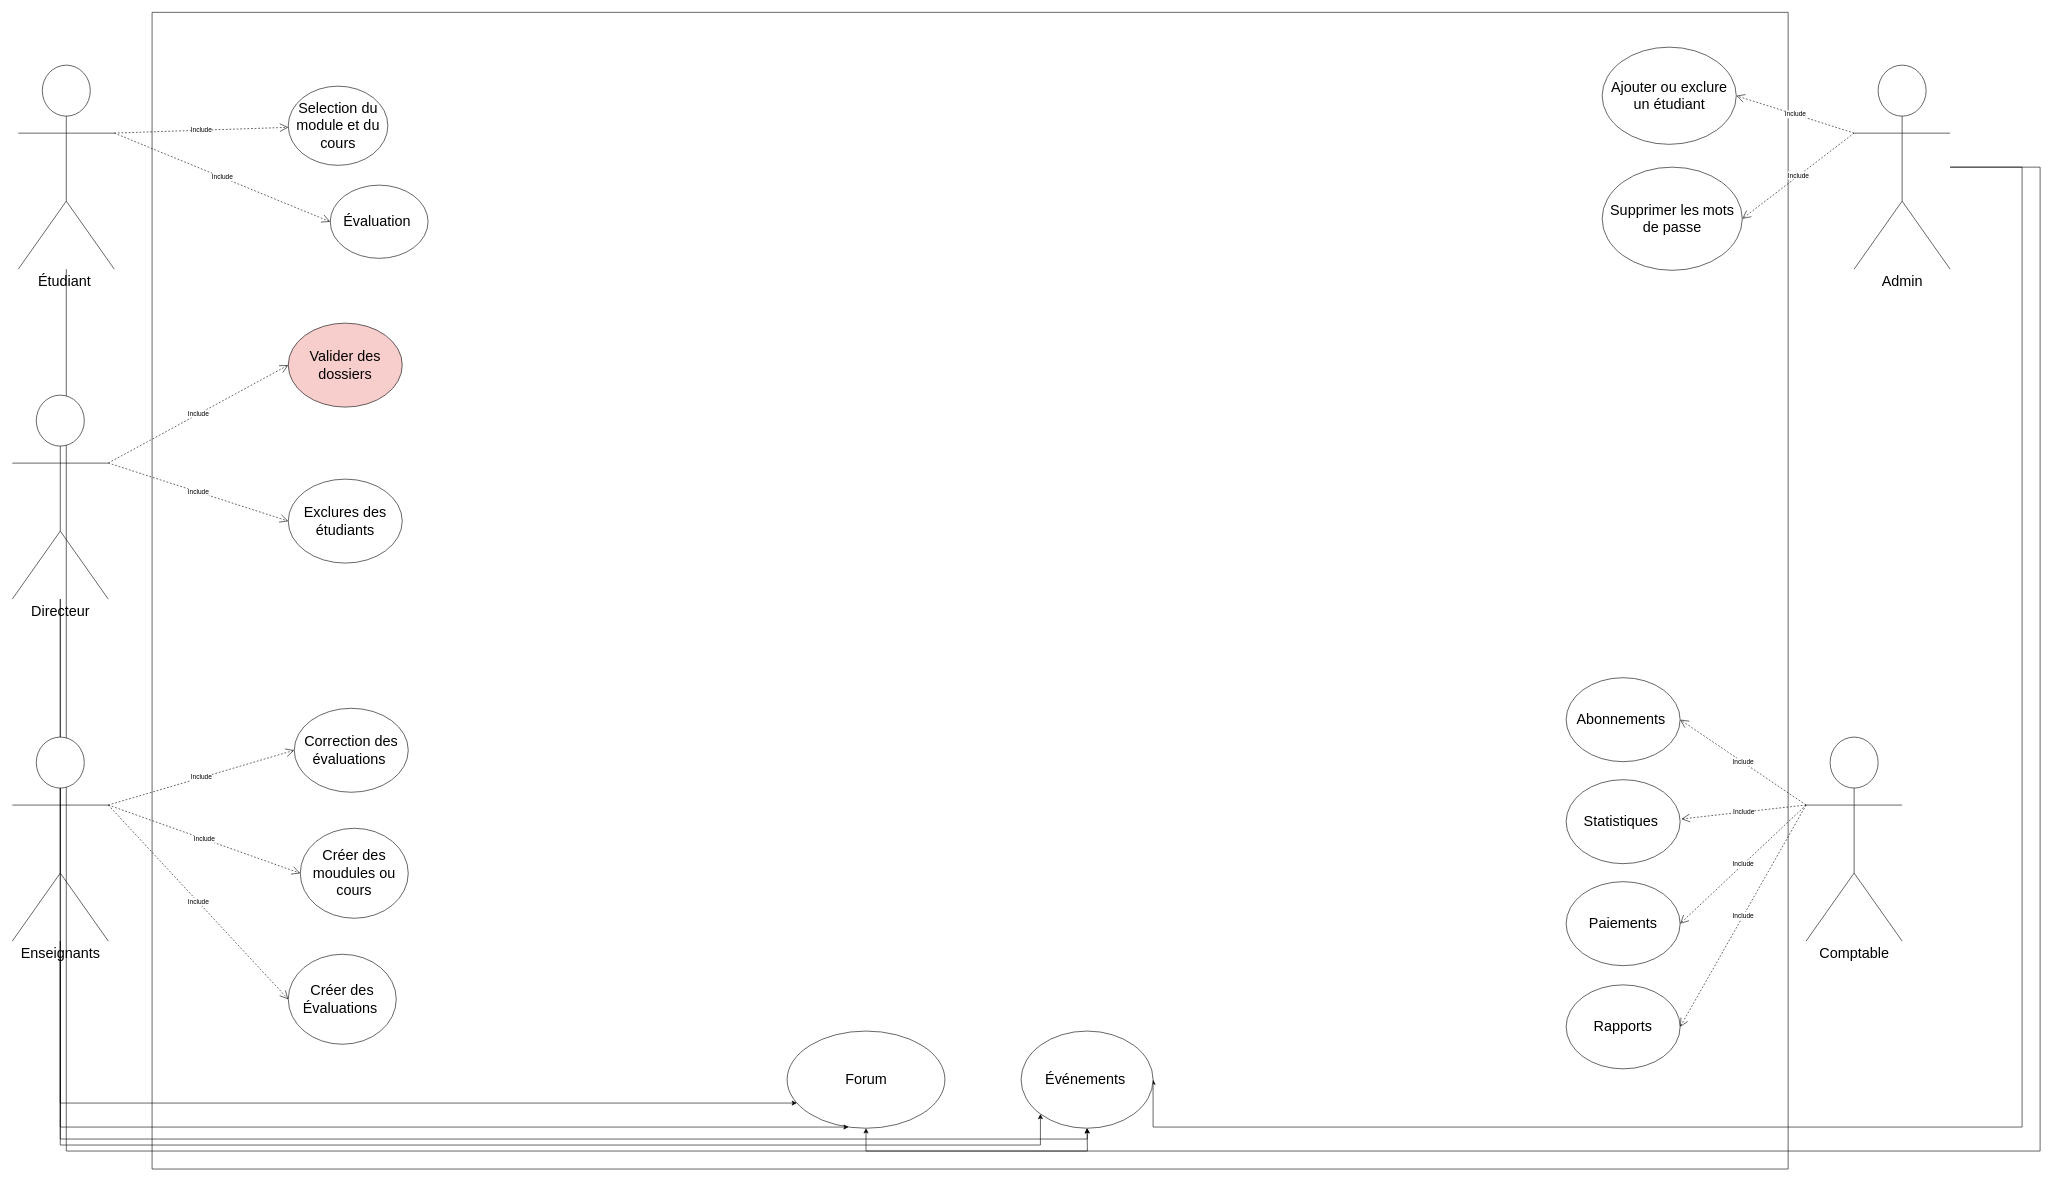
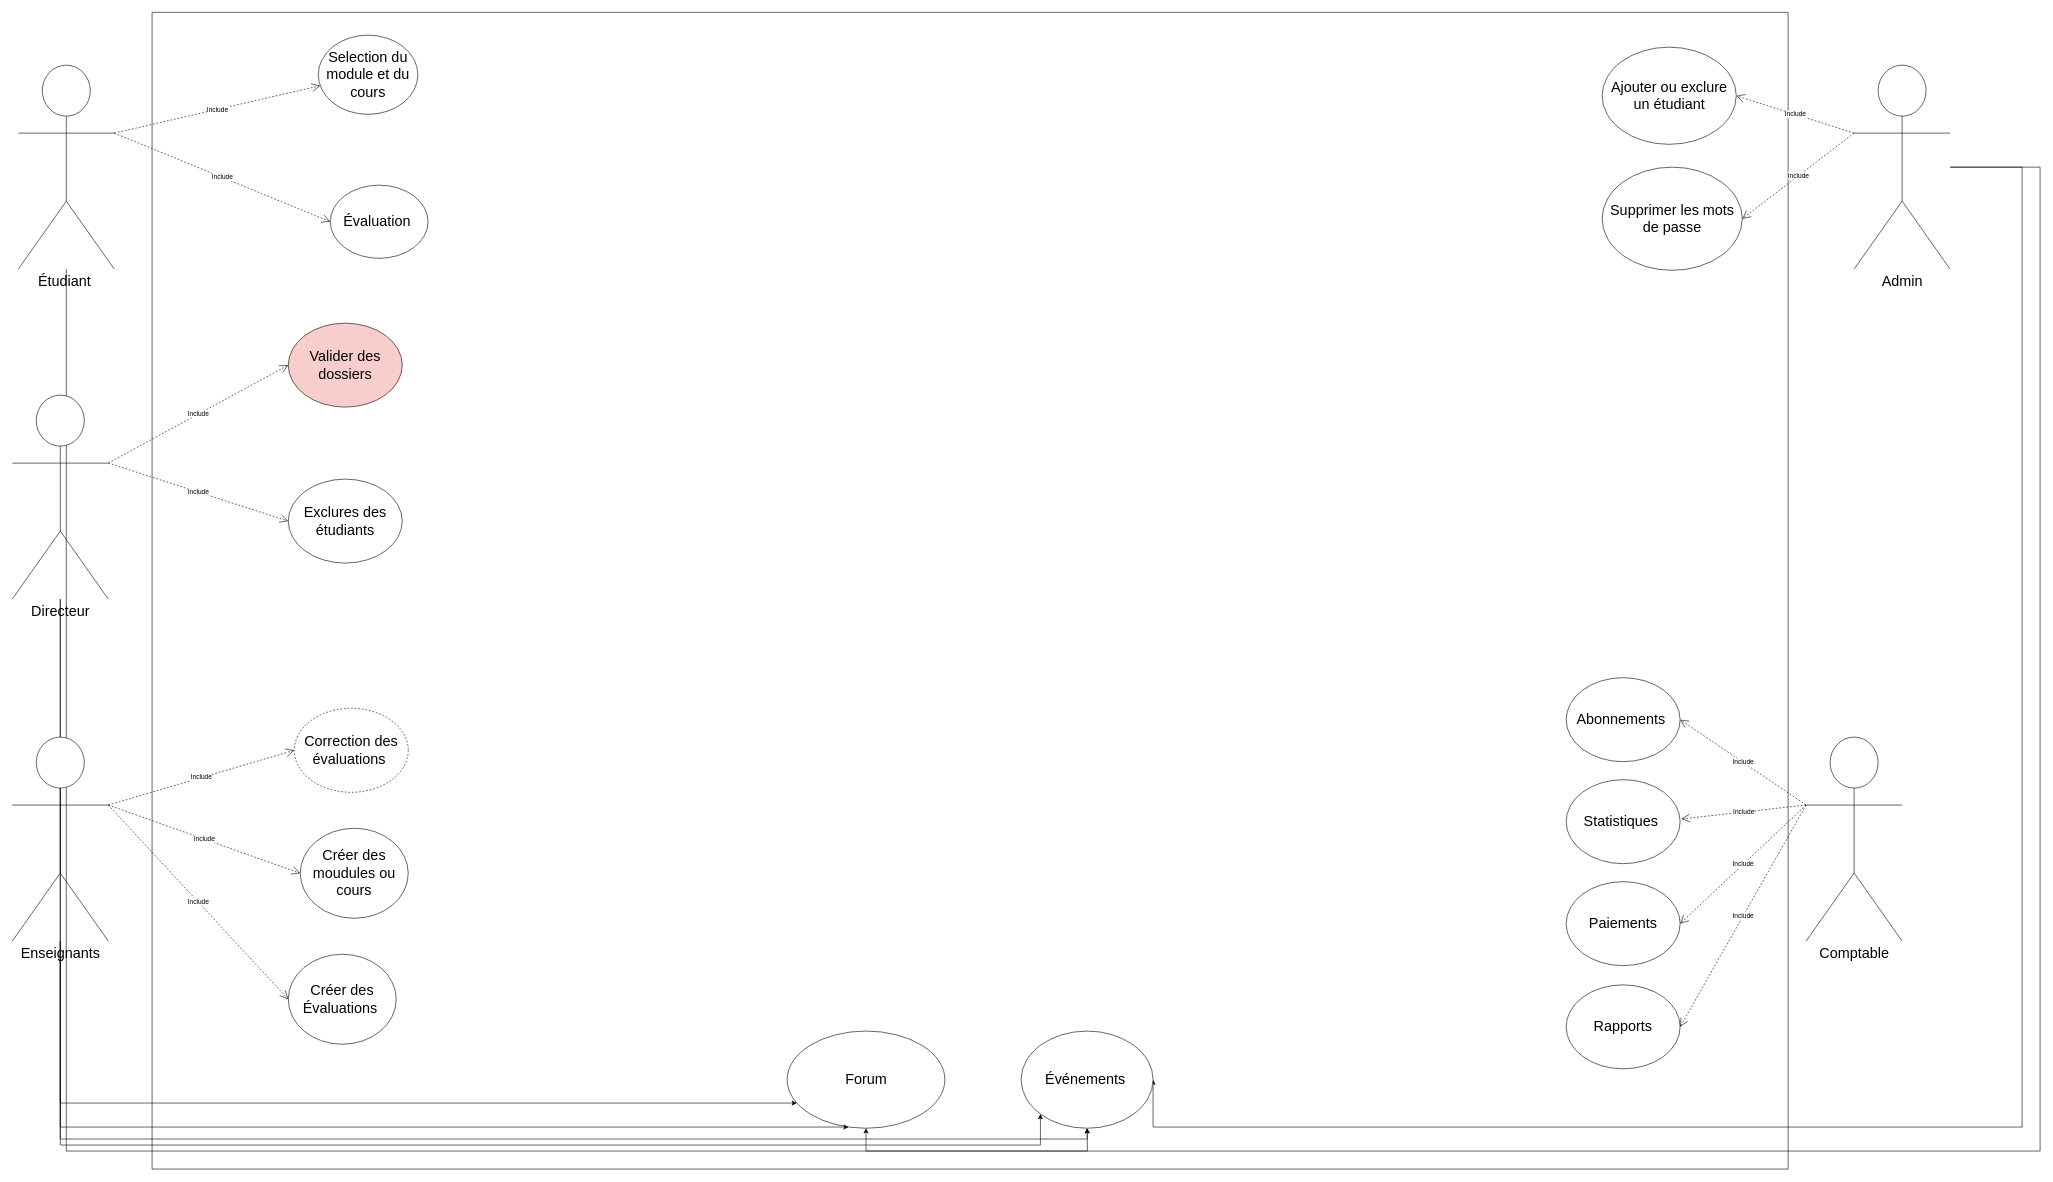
- <mxCell id="21" value="&lt;span style=&quot;font-size: 24px;&quot;&gt;Selection du module et du cours&lt;/span&gt;" style="ellipse;whiteSpace=wrap;html=1;" parent="7" vertex="1"><mxGeometry x="227" y="123" width="166" height="132" as="geometry" /></mxCell>
+ <mxCell id="21" value="&lt;span style=&quot;font-size: 24px;&quot;&gt;Selection du module et du cours&lt;/span&gt;" style="ellipse;whiteSpace=wrap;html=1;" parent="7" vertex="1"><mxGeometry x="277" y="38" width="166" height="132" as="geometry" /></mxCell>
- <mxCell id="14" value="&lt;span style=&quot;font-size: 24px;&quot;&gt;Correction des évaluations&amp;nbsp;&lt;/span&gt;" style="ellipse;whiteSpace=wrap;html=1;" parent="7" vertex="1"><mxGeometry x="237" y="1160" width="190" height="140" as="geometry" /></mxCell>
+ <mxCell id="14" value="&lt;span style=&quot;font-size: 24px;&quot;&gt;Correction des évaluations&amp;nbsp;&lt;/span&gt;" style="ellipse;whiteSpace=wrap;html=1;dashed=1;" parent="7" vertex="1"><mxGeometry x="237" y="1160" width="190" height="140" as="geometry" /></mxCell>
